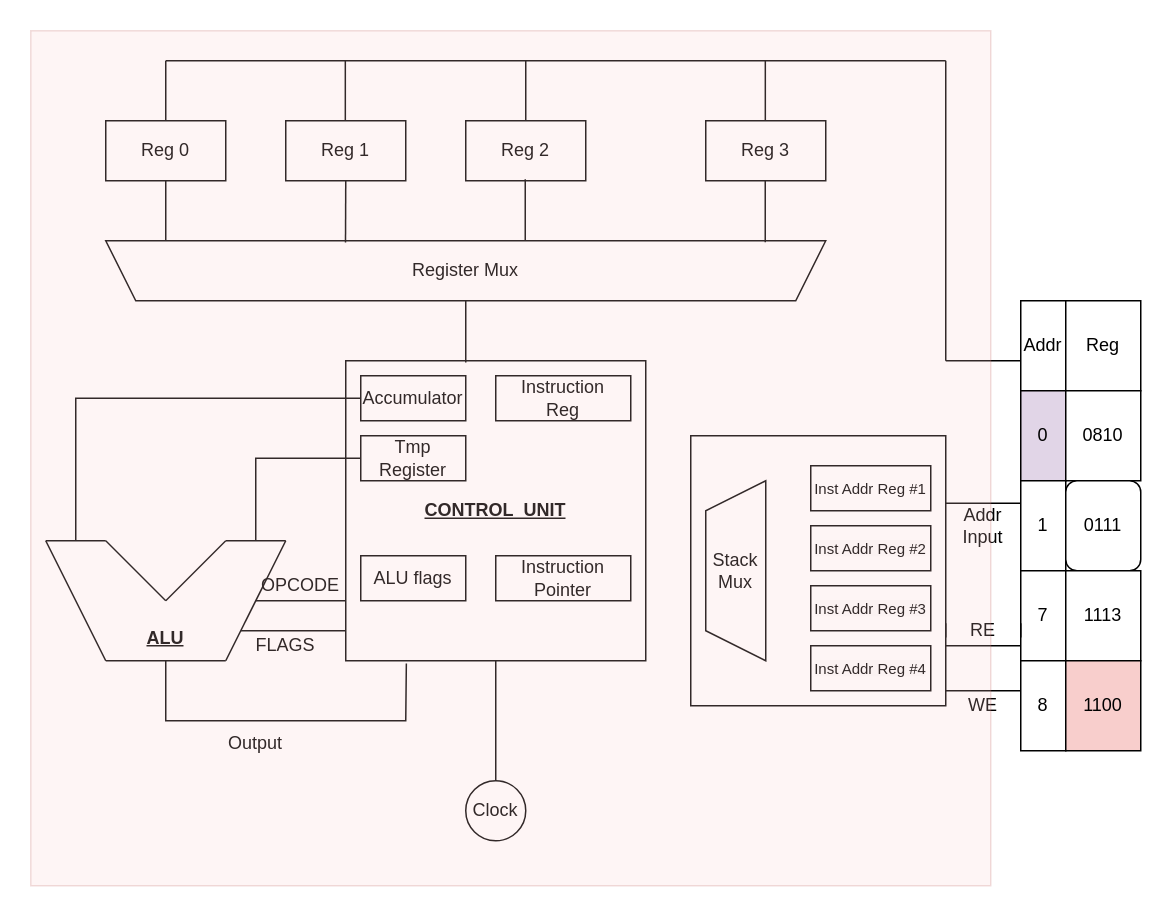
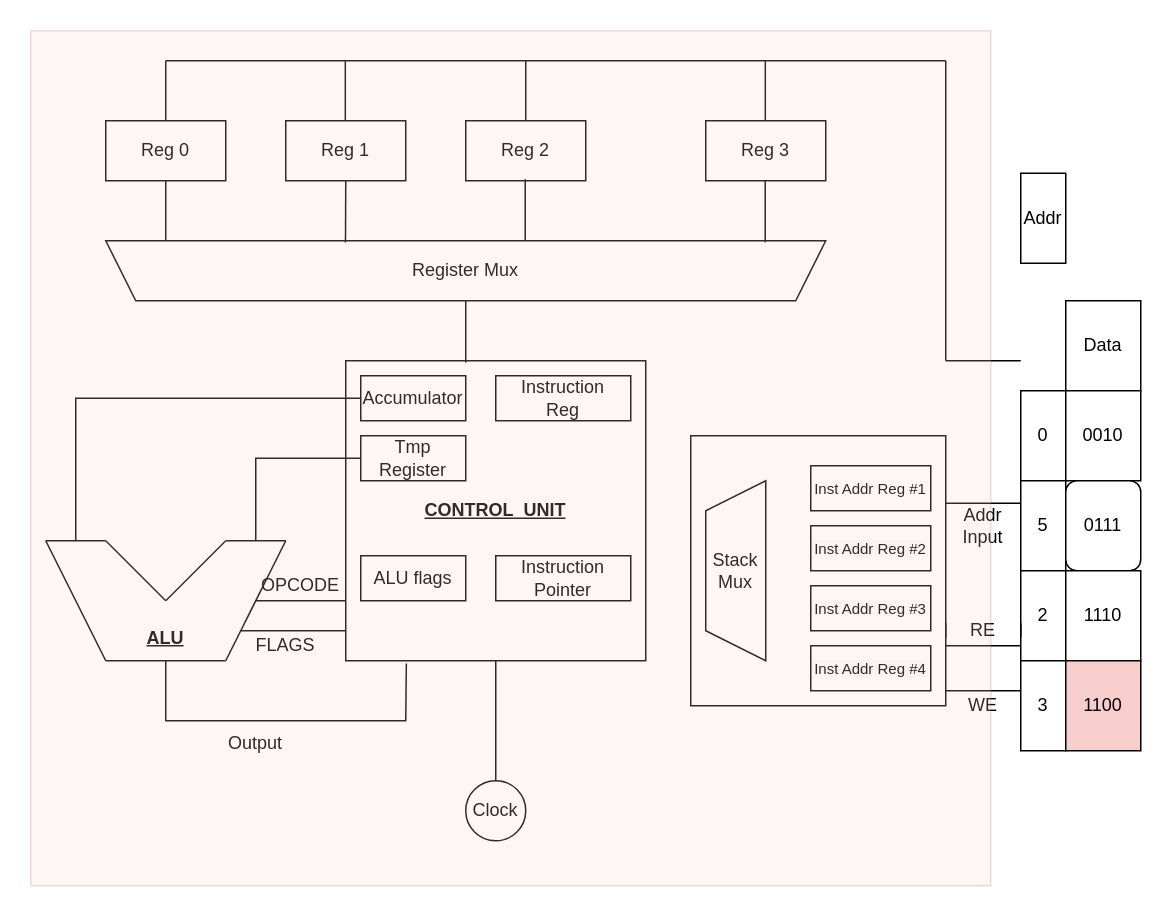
- <mxCell id="3" value="Addr" style="rounded=0;whiteSpace=wrap;html=1;" vertex="1" parent="2"><mxGeometry x="650" y="160" width="30" height="60" as="geometry" /></mxCell>
+ <mxCell id="3" value="Addr" style="rounded=0;whiteSpace=wrap;html=1;" vertex="1" parent="2"><mxGeometry x="650" y="75" width="30" height="60" as="geometry" /></mxCell>
- <mxCell id="4" value="Reg" style="rounded=0;whiteSpace=wrap;html=1;" vertex="1" parent="2"><mxGeometry x="680" y="160" width="50" height="60" as="geometry" /></mxCell>
+ <mxCell id="4" value="Data" style="rounded=0;whiteSpace=wrap;html=1;" vertex="1" parent="2"><mxGeometry x="680" y="160" width="50" height="60" as="geometry" /></mxCell>
- <mxCell id="5" value="0" style="rounded=0;whiteSpace=wrap;html=1;fillColor=#e1d5e7;" vertex="1" parent="2"><mxGeometry x="650" y="220" width="30" height="60" as="geometry" /></mxCell>
+ <mxCell id="5" value="0" style="rounded=0;whiteSpace=wrap;html=1;" vertex="1" parent="2"><mxGeometry x="650" y="220" width="30" height="60" as="geometry" /></mxCell>
- <mxCell id="6" value="0810" style="rounded=0;whiteSpace=wrap;html=1;" vertex="1" parent="2"><mxGeometry x="680" y="220" width="50" height="60" as="geometry" /></mxCell>
+ <mxCell id="6" value="0010" style="rounded=0;whiteSpace=wrap;html=1;" vertex="1" parent="2"><mxGeometry x="680" y="220" width="50" height="60" as="geometry" /></mxCell>
- <mxCell id="7" value="1" style="rounded=0;whiteSpace=wrap;html=1;" vertex="1" parent="2"><mxGeometry x="650" y="280" width="30" height="60" as="geometry" /></mxCell>
+ <mxCell id="7" value="5" style="rounded=0;whiteSpace=wrap;html=1;" vertex="1" parent="2"><mxGeometry x="650" y="280" width="30" height="60" as="geometry" /></mxCell>
- <mxCell id="9" value="7" style="rounded=0;whiteSpace=wrap;html=1;" vertex="1" parent="2"><mxGeometry x="650" y="340" width="30" height="60" as="geometry" /></mxCell>
+ <mxCell id="9" value="2" style="rounded=0;whiteSpace=wrap;html=1;" vertex="1" parent="2"><mxGeometry x="650" y="340" width="30" height="60" as="geometry" /></mxCell>
- <mxCell id="10" value="1113" style="rounded=0;whiteSpace=wrap;html=1;" vertex="1" parent="2"><mxGeometry x="680" y="340" width="50" height="60" as="geometry" /></mxCell>
+ <mxCell id="10" value="1110" style="rounded=0;whiteSpace=wrap;html=1;" vertex="1" parent="2"><mxGeometry x="680" y="340" width="50" height="60" as="geometry" /></mxCell>
- <mxCell id="11" value="8" style="rounded=0;whiteSpace=wrap;html=1;" vertex="1" parent="2"><mxGeometry x="650" y="400" width="30" height="60" as="geometry" /></mxCell>
+ <mxCell id="11" value="3" style="rounded=0;whiteSpace=wrap;html=1;" vertex="1" parent="2"><mxGeometry x="650" y="400" width="30" height="60" as="geometry" /></mxCell>
